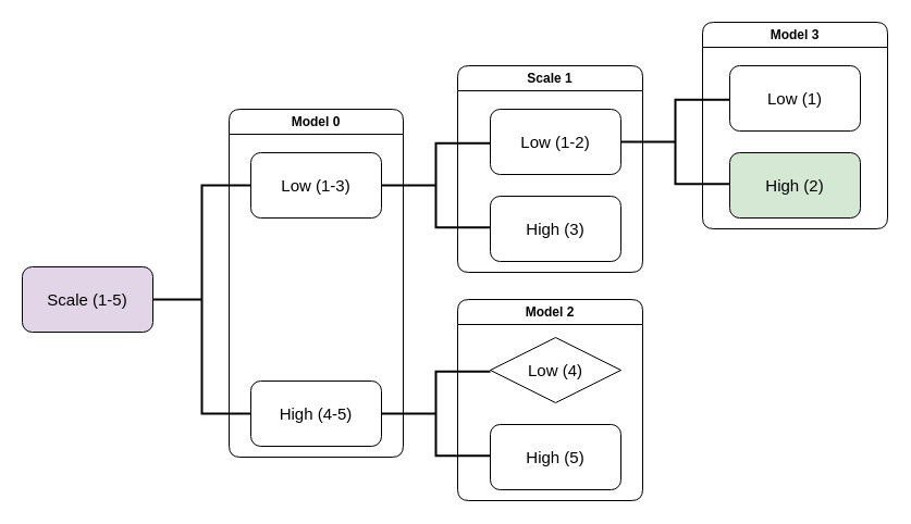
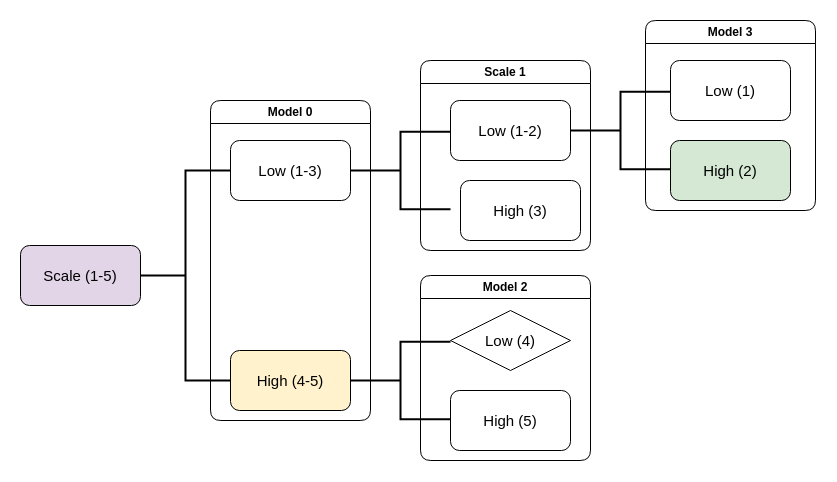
- <mxCell id="8" value="High (3)" style="rounded=1;whiteSpace=wrap;html=1;fontSize=15;labelBackgroundColor=none;" parent="1" vertex="1"><mxGeometry x="450" y="180" width="120" height="60" as="geometry" /></mxCell>
+ <mxCell id="8" value="High (3)" style="rounded=1;whiteSpace=wrap;html=1;fontSize=15;labelBackgroundColor=none;" parent="1" vertex="1"><mxGeometry x="460" y="180" width="120" height="60" as="geometry" /></mxCell>
- <mxCell id="5" value="High (4-5)" style="rounded=1;whiteSpace=wrap;html=1;fontSize=15;labelBackgroundColor=none;" parent="1" vertex="1"><mxGeometry x="230" y="350" width="120" height="60" as="geometry" /></mxCell>
+ <mxCell id="5" value="High (4-5)" style="rounded=1;whiteSpace=wrap;html=1;fontSize=15;labelBackgroundColor=none;fillColor=#fff2cc;" parent="1" vertex="1"><mxGeometry x="230" y="350" width="120" height="60" as="geometry" /></mxCell>
